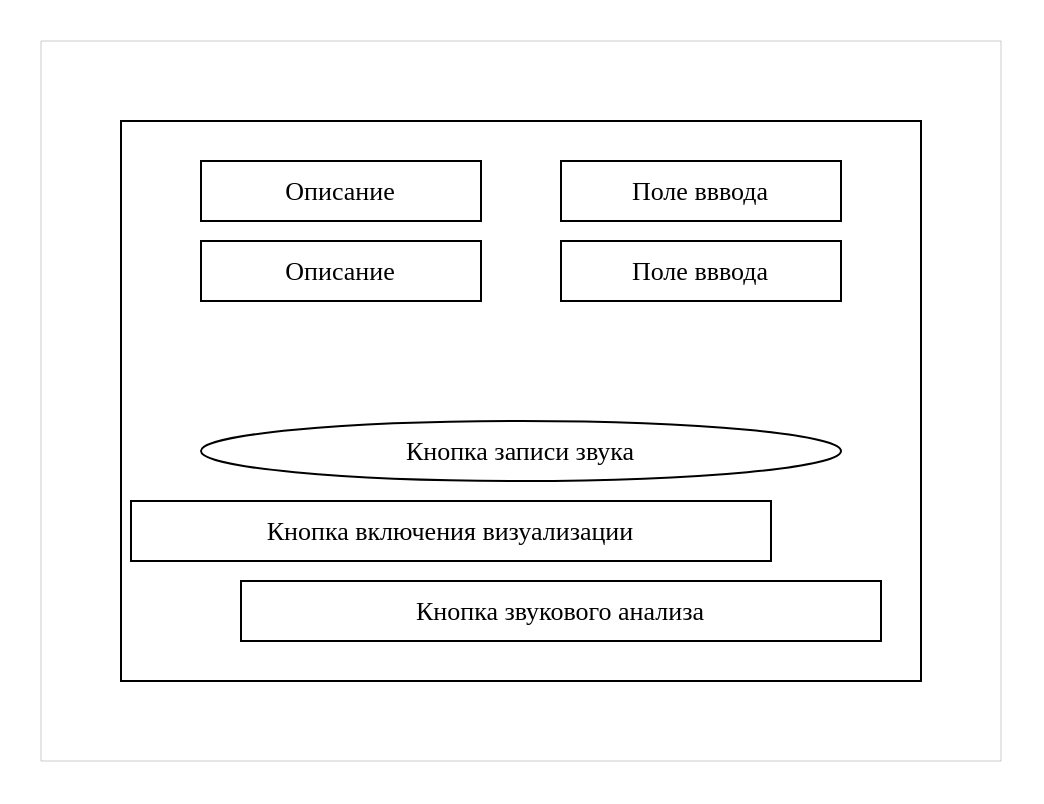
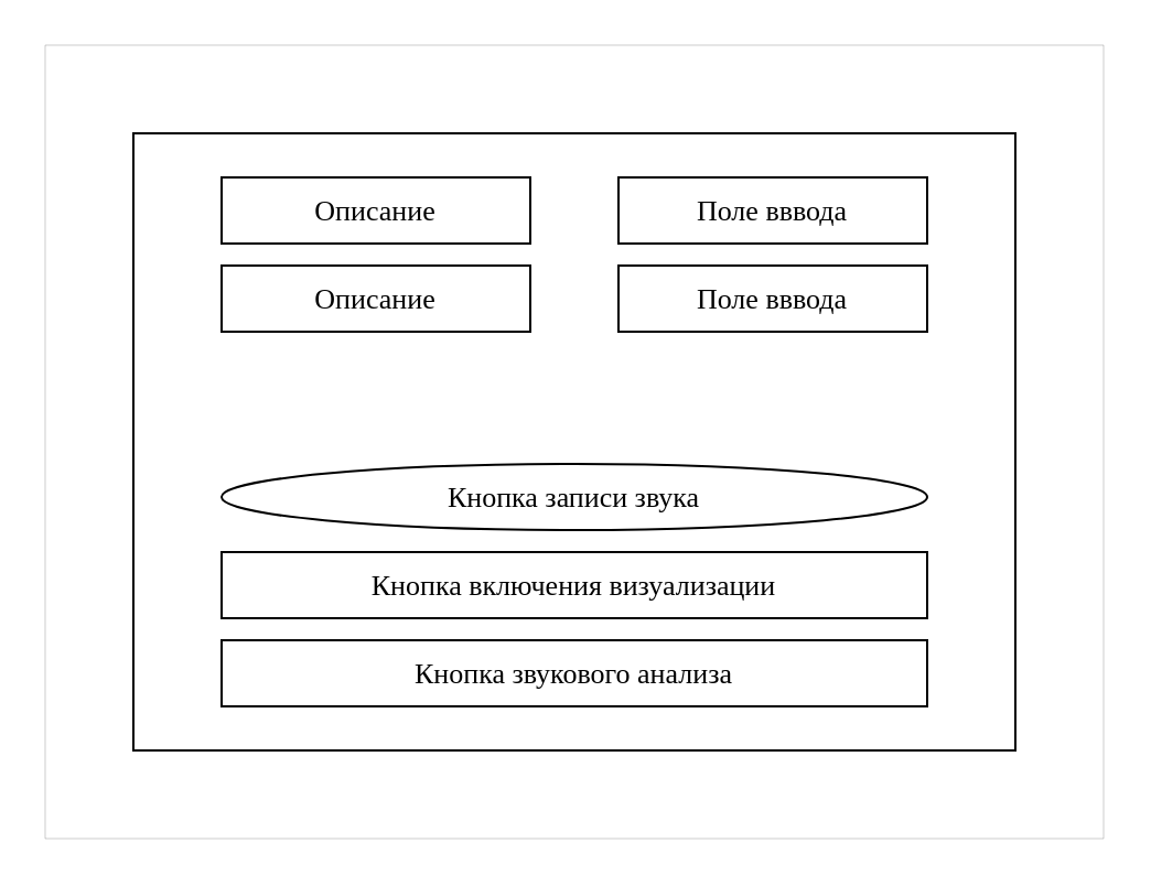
- <mxCell id="9" value="Кнопка включения визуализации" style="rounded=0;whiteSpace=wrap;html=1;fontSize=13;fontFamily=Times New Roman;" parent="1" vertex="1"><mxGeometry x="65" y="250" width="320" height="30" as="geometry" /></mxCell>
+ <mxCell id="9" value="Кнопка включения визуализации" style="rounded=0;whiteSpace=wrap;html=1;fontSize=13;fontFamily=Times New Roman;" parent="1" vertex="1"><mxGeometry x="100" y="250" width="320" height="30" as="geometry" /></mxCell>
- <mxCell id="10" value="Кнопка звукового анализа" style="rounded=0;whiteSpace=wrap;html=1;fontSize=13;fontFamily=Times New Roman;" vertex="1" parent="1"><mxGeometry x="120" y="290" width="320" height="30" as="geometry" /></mxCell>
+ <mxCell id="10" value="Кнопка звукового анализа" style="rounded=0;whiteSpace=wrap;html=1;fontSize=13;fontFamily=Times New Roman;" vertex="1" parent="1"><mxGeometry x="100" y="290" width="320" height="30" as="geometry" /></mxCell>
